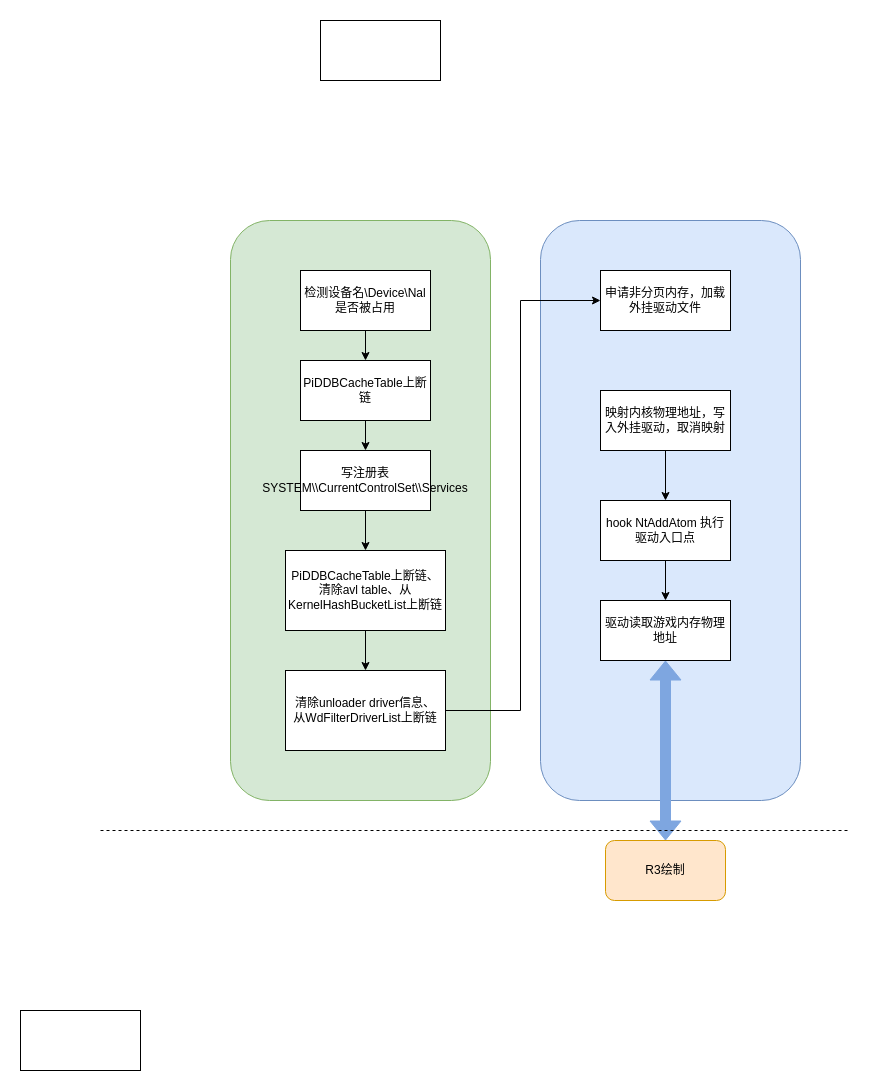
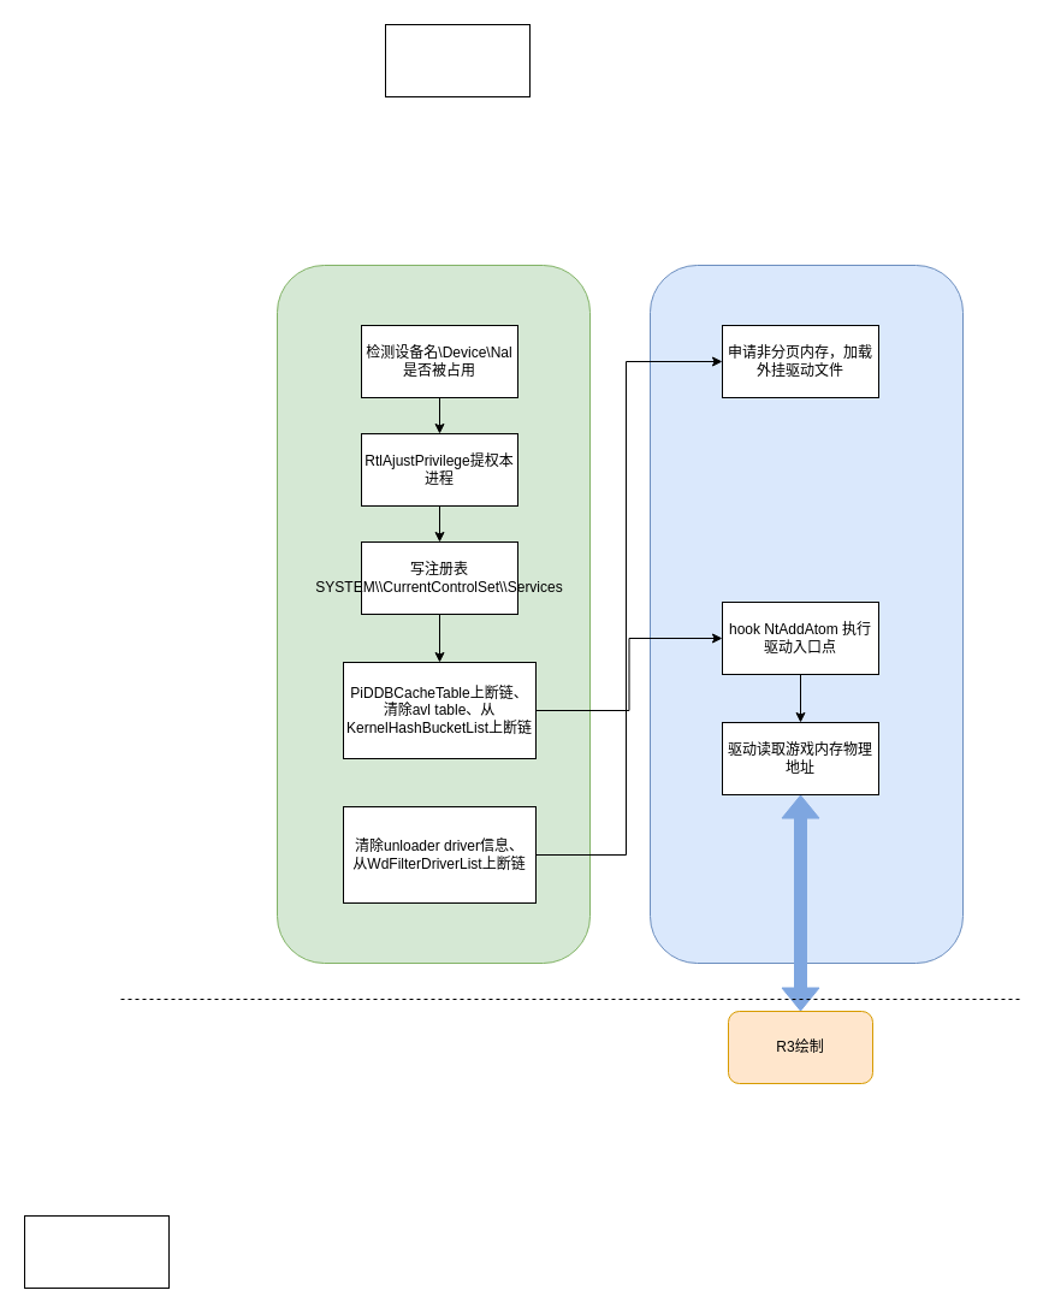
- <mxCell id="7" value="PiDDBCacheTable上断链" style="rounded=0;whiteSpace=wrap;html=1;" vertex="1" parent="1"><mxGeometry x="300" y="360" width="130" height="60" as="geometry" /></mxCell>
+ <mxCell id="7" value="RtlAjustPrivilege提权本进程" style="rounded=0;whiteSpace=wrap;html=1;" vertex="1" parent="1"><mxGeometry x="300" y="360" width="130" height="60" as="geometry" /></mxCell>
- <mxCell id="16" value="映射内核物理地址，写入外挂驱动，取消映射" style="rounded=0;whiteSpace=wrap;html=1;" vertex="1" parent="1"><mxGeometry x="600" y="390" width="130" height="60" as="geometry" /></mxCell>
- <mxCell id="15" value="" style="edgeStyle=orthogonalEdgeStyle;rounded=0;orthogonalLoop=1;jettySize=auto;html=1;" edge="1" parent="1" source="16" target="18"><mxGeometry relative="1" as="geometry" /></mxCell>
- <mxCell id="10" value="" style="edgeStyle=orthogonalEdgeStyle;rounded=0;orthogonalLoop=1;jettySize=auto;html=1;" edge="1" parent="1" source="11" target="13"><mxGeometry relative="1" as="geometry" /></mxCell>
+ <mxCell id="10" value="" style="edgeStyle=orthogonalEdgeStyle;rounded=0;orthogonalLoop=1;jettySize=auto;html=1;" edge="1" parent="1" source="11" target="18"><mxGeometry relative="1" as="geometry" /></mxCell>
